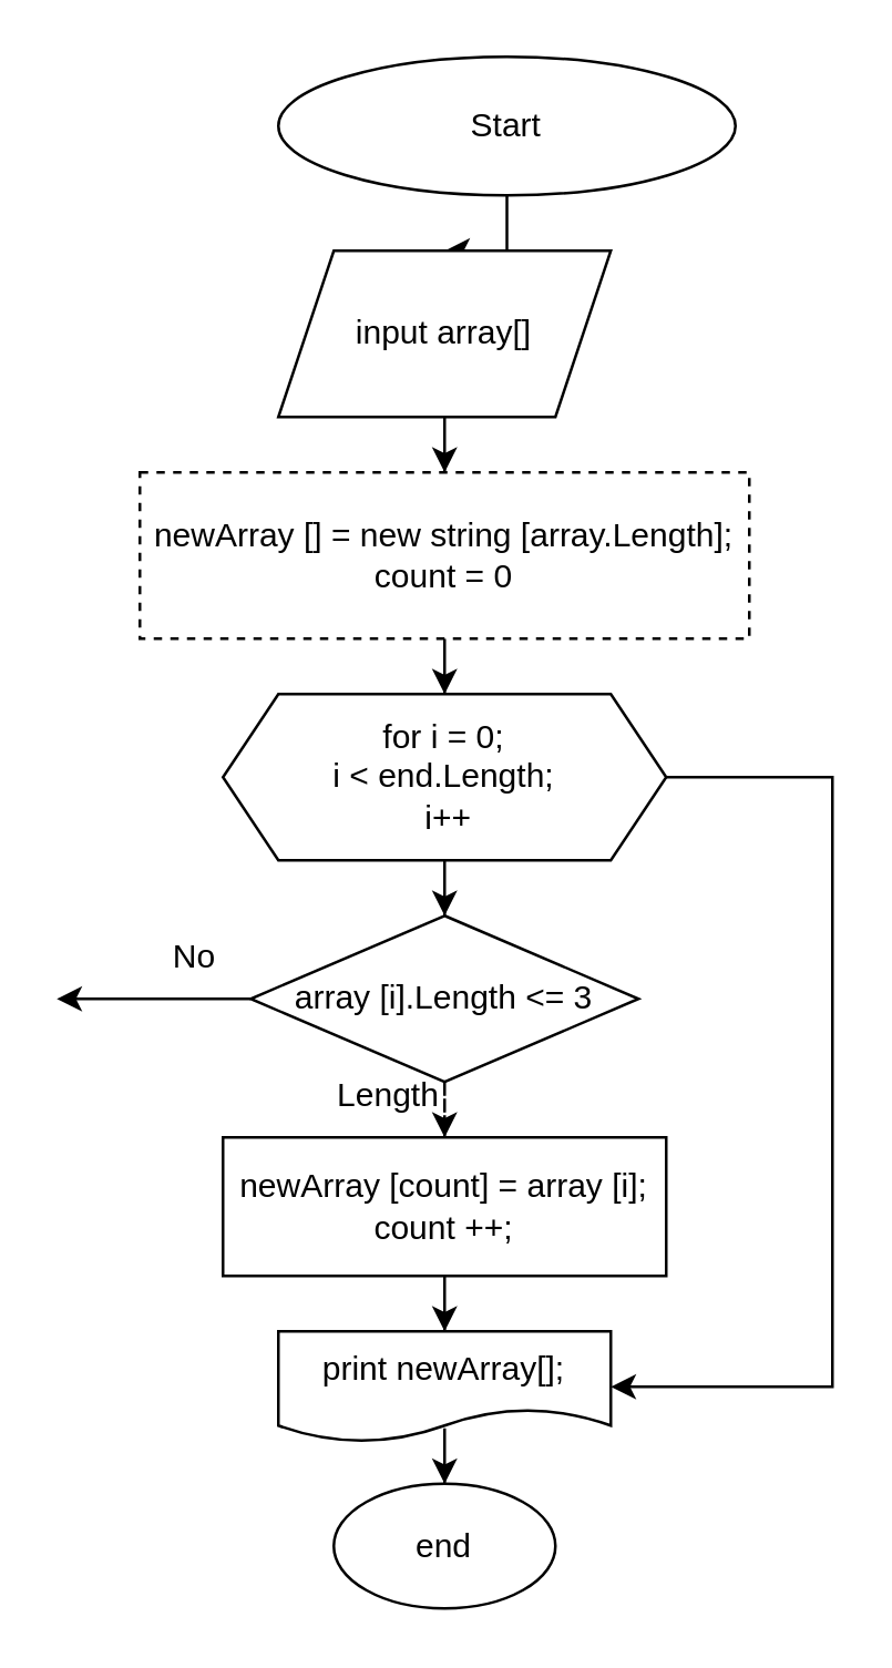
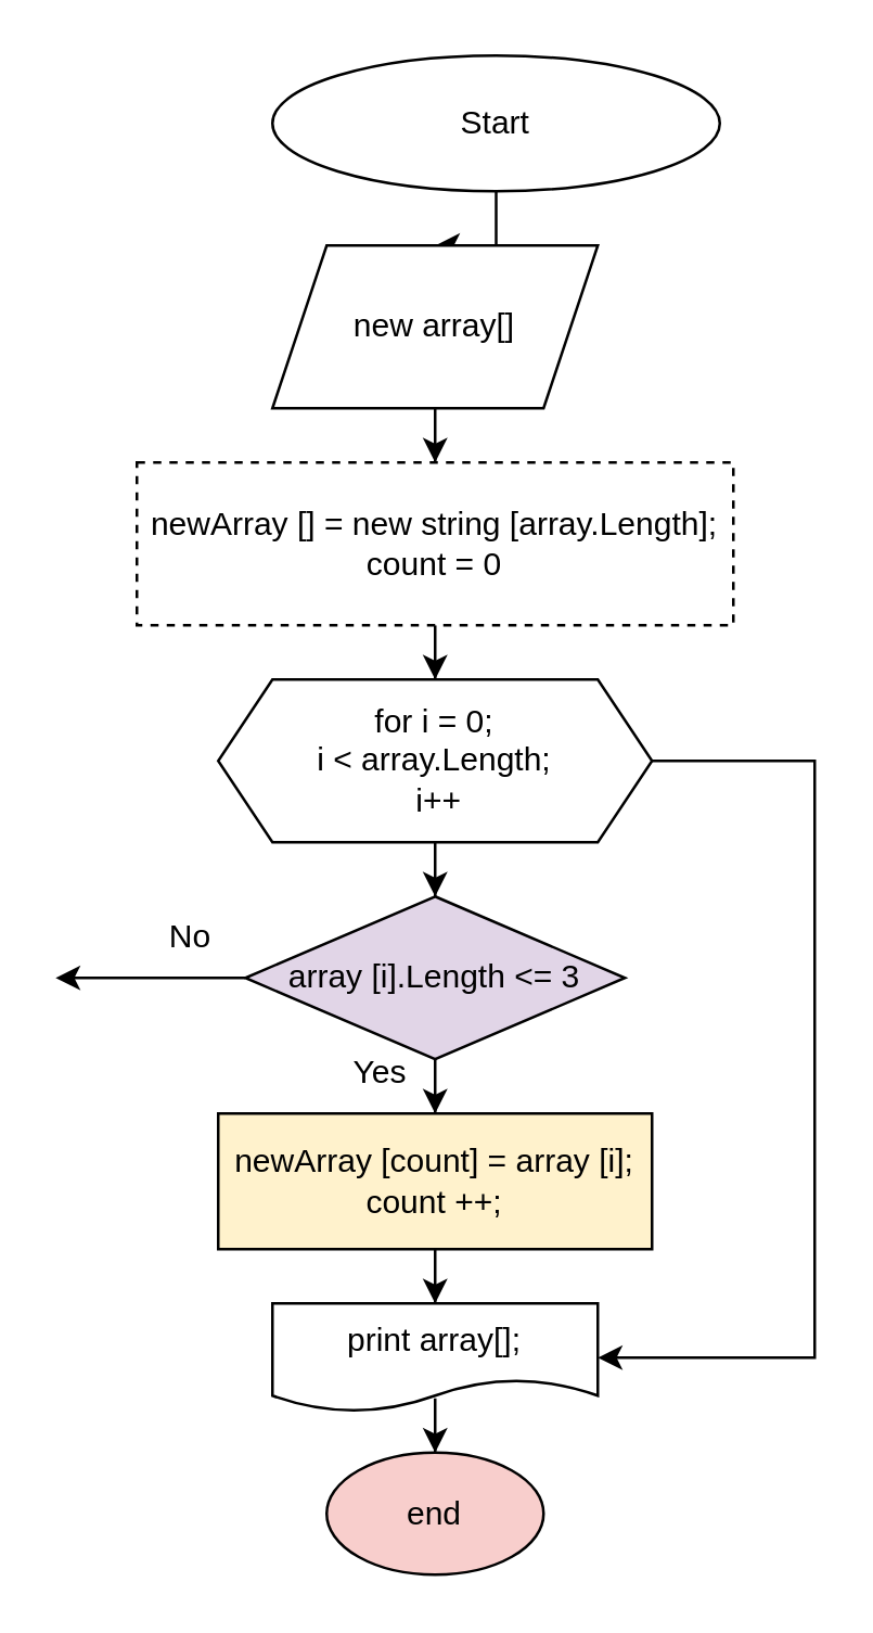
- <mxCell id="7" value="input array[]" style="shape=parallelogram;perimeter=parallelogramPerimeter;whiteSpace=wrap;html=1;fixedSize=1;" vertex="1" parent="1"><mxGeometry x="100" y="90" width="120" height="60" as="geometry" /></mxCell>
+ <mxCell id="7" value="new array[]" style="shape=parallelogram;perimeter=parallelogramPerimeter;whiteSpace=wrap;html=1;fixedSize=1;" vertex="1" parent="1"><mxGeometry x="100" y="90" width="120" height="60" as="geometry" /></mxCell>
- <mxCell id="9" value="for i = 0; &lt;br&gt;i &amp;lt; end.Length;&lt;br&gt;&amp;nbsp;i++" style="shape=hexagon;perimeter=hexagonPerimeter2;whiteSpace=wrap;html=1;fixedSize=1;" vertex="1" parent="1"><mxGeometry x="80" y="250" width="160" height="60" as="geometry" /></mxCell>
+ <mxCell id="9" value="for i = 0; &lt;br&gt;i &amp;lt; array.Length;&lt;br&gt;&amp;nbsp;i++" style="shape=hexagon;perimeter=hexagonPerimeter2;whiteSpace=wrap;html=1;fixedSize=1;" vertex="1" parent="1"><mxGeometry x="80" y="250" width="160" height="60" as="geometry" /></mxCell>
- <mxCell id="11" value="array [i].Length &amp;lt;= 3" style="rhombus;whiteSpace=wrap;html=1;" vertex="1" parent="1"><mxGeometry x="90" y="330" width="140" height="60" as="geometry" /></mxCell>
+ <mxCell id="11" value="array [i].Length &amp;lt;= 3" style="rhombus;whiteSpace=wrap;html=1;fillColor=#e1d5e7;" vertex="1" parent="1"><mxGeometry x="90" y="330" width="140" height="60" as="geometry" /></mxCell>
- <mxCell id="18" value="Length" style="text;html=1;strokeColor=none;fillColor=none;align=center;verticalAlign=middle;whiteSpace=wrap;rounded=0;" vertex="1" parent="1"><mxGeometry x="110" y="380" width="60" height="30" as="geometry" /></mxCell>
+ <mxCell id="18" value="Yes" style="text;html=1;strokeColor=none;fillColor=none;align=center;verticalAlign=middle;whiteSpace=wrap;rounded=0;" vertex="1" parent="1"><mxGeometry x="110" y="380" width="60" height="30" as="geometry" /></mxCell>
- <mxCell id="10" value="" style="edgeStyle=orthogonalEdgeStyle;rounded=0;orthogonalLoop=1;jettySize=auto;html=1;dashed=1;" edge="1" parent="1" source="11" target="13"><mxGeometry relative="1" as="geometry" /></mxCell>
+ <mxCell id="10" value="" style="edgeStyle=orthogonalEdgeStyle;rounded=0;orthogonalLoop=1;jettySize=auto;html=1;" edge="1" parent="1" source="11" target="13"><mxGeometry relative="1" as="geometry" /></mxCell>
- <mxCell id="13" value="newArray [count] = array [i];&lt;br&gt;count ++;" style="whiteSpace=wrap;html=1;" vertex="1" parent="1"><mxGeometry x="80" y="410" width="160" height="50" as="geometry" /></mxCell>
+ <mxCell id="13" value="newArray [count] = array [i];&lt;br&gt;count ++;" style="whiteSpace=wrap;html=1;fillColor=#fff2cc;" vertex="1" parent="1"><mxGeometry x="80" y="410" width="160" height="50" as="geometry" /></mxCell>
- <mxCell id="15" value="print newArray[];" style="shape=document;whiteSpace=wrap;html=1;boundedLbl=1;" vertex="1" parent="1"><mxGeometry x="100" y="480" width="120" height="40" as="geometry" /></mxCell>
+ <mxCell id="15" value="print array[];" style="shape=document;whiteSpace=wrap;html=1;boundedLbl=1;" vertex="1" parent="1"><mxGeometry x="100" y="480" width="120" height="40" as="geometry" /></mxCell>
- <mxCell id="16" value="end" style="ellipse;whiteSpace=wrap;html=1;" vertex="1" parent="1"><mxGeometry x="120" y="535" width="80" height="45" as="geometry" /></mxCell>
+ <mxCell id="16" value="end" style="ellipse;whiteSpace=wrap;html=1;fillColor=#f8cecc;" vertex="1" parent="1"><mxGeometry x="120" y="535" width="80" height="45" as="geometry" /></mxCell>
